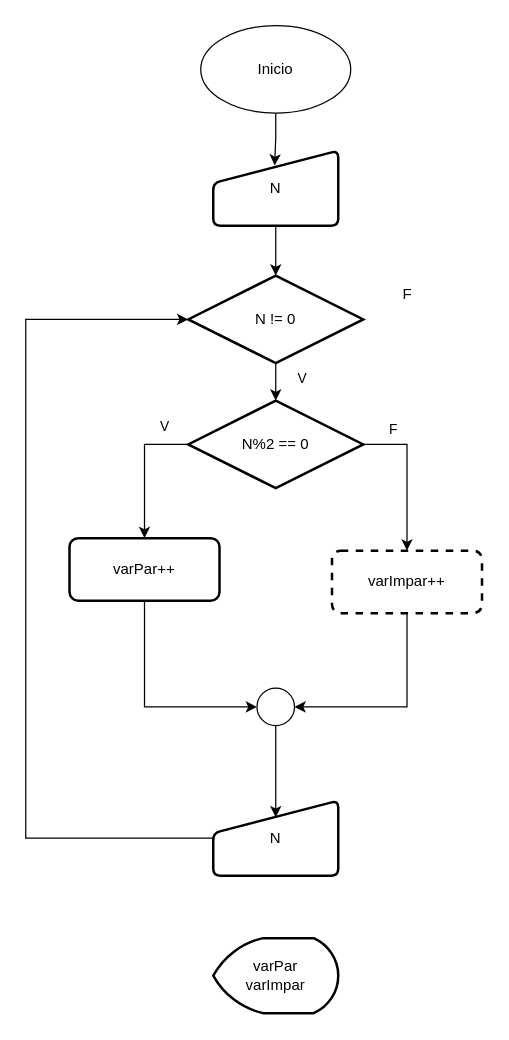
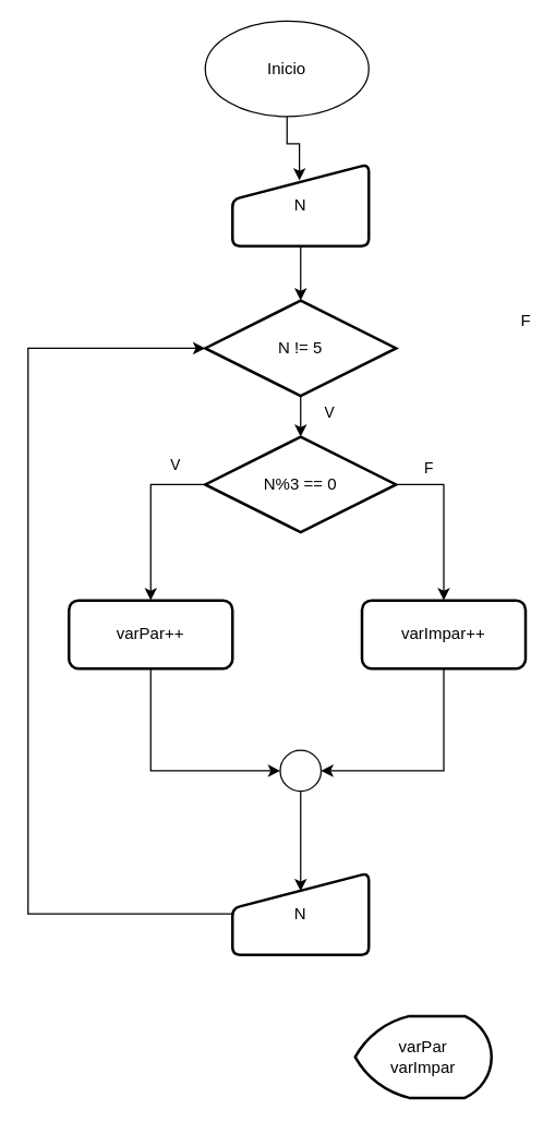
- <mxCell id="2" value="Inicio" style="ellipse;whiteSpace=wrap;html=1;" parent="1" vertex="1"><mxGeometry x="160" y="20" width="120" height="70" as="geometry" /></mxCell>
+ <mxCell id="2" value="Inicio" style="ellipse;whiteSpace=wrap;html=1;" parent="1" vertex="1"><mxGeometry x="150" y="15" width="120" height="70" as="geometry" /></mxCell>
- <mxCell id="23" value="&lt;div&gt;F&lt;/div&gt;" style="text;html=1;align=center;verticalAlign=middle;resizable=0;points=[];autosize=1;strokeColor=none;fillColor=none;" vertex="1" parent="1"><mxGeometry x="310" y="220" width="30" height="30" as="geometry" /></mxCell>
+ <mxCell id="23" value="&lt;div&gt;F&lt;/div&gt;" style="text;html=1;align=center;verticalAlign=middle;resizable=0;points=[];autosize=1;strokeColor=none;fillColor=none;" vertex="1" parent="1"><mxGeometry x="370" y="220" width="30" height="30" as="geometry" /></mxCell>
- <mxCell id="5" value="N != 0" style="strokeWidth=2;html=1;shape=mxgraph.flowchart.decision;whiteSpace=wrap;" vertex="1" parent="1"><mxGeometry x="150" y="220" width="140" height="70" as="geometry" /></mxCell>
+ <mxCell id="5" value="N != 5" style="strokeWidth=2;html=1;shape=mxgraph.flowchart.decision;whiteSpace=wrap;" vertex="1" parent="1"><mxGeometry x="150" y="220" width="140" height="70" as="geometry" /></mxCell>
- <mxCell id="10" value="N%2 == 0" style="strokeWidth=2;html=1;shape=mxgraph.flowchart.decision;whiteSpace=wrap;" vertex="1" parent="1"><mxGeometry x="150" y="320" width="140" height="70" as="geometry" /></mxCell>
+ <mxCell id="10" value="N%3 == 0" style="strokeWidth=2;html=1;shape=mxgraph.flowchart.decision;whiteSpace=wrap;" vertex="1" parent="1"><mxGeometry x="150" y="320" width="140" height="70" as="geometry" /></mxCell>
- <mxCell id="13" value="varPar++" style="rounded=1;whiteSpace=wrap;html=1;absoluteArcSize=1;arcSize=14;strokeWidth=2;" vertex="1" parent="1"><mxGeometry x="55" y="430" width="120" height="50" as="geometry" /></mxCell>
+ <mxCell id="13" value="varPar++" style="rounded=1;whiteSpace=wrap;html=1;absoluteArcSize=1;arcSize=14;strokeWidth=2;" vertex="1" parent="1"><mxGeometry x="50" y="440" width="120" height="50" as="geometry" /></mxCell>
- <mxCell id="14" value="varImpar++" style="rounded=1;whiteSpace=wrap;html=1;absoluteArcSize=1;arcSize=14;strokeWidth=2;dashed=1;" vertex="1" parent="1"><mxGeometry x="265" y="440" width="120" height="50" as="geometry" /></mxCell>
+ <mxCell id="14" value="varImpar++" style="rounded=1;whiteSpace=wrap;html=1;absoluteArcSize=1;arcSize=14;strokeWidth=2;" vertex="1" parent="1"><mxGeometry x="265" y="440" width="120" height="50" as="geometry" /></mxCell>
- <mxCell id="22" value="varPar&lt;div&gt;varImpar&lt;/div&gt;" style="strokeWidth=2;html=1;shape=mxgraph.flowchart.display;whiteSpace=wrap;" vertex="1" parent="1"><mxGeometry x="170" y="750" width="100" height="60" as="geometry" /></mxCell>
+ <mxCell id="22" value="varPar&lt;div&gt;varImpar&lt;/div&gt;" style="strokeWidth=2;html=1;shape=mxgraph.flowchart.display;whiteSpace=wrap;" vertex="1" parent="1"><mxGeometry x="260" y="745" width="100" height="60" as="geometry" /></mxCell>
